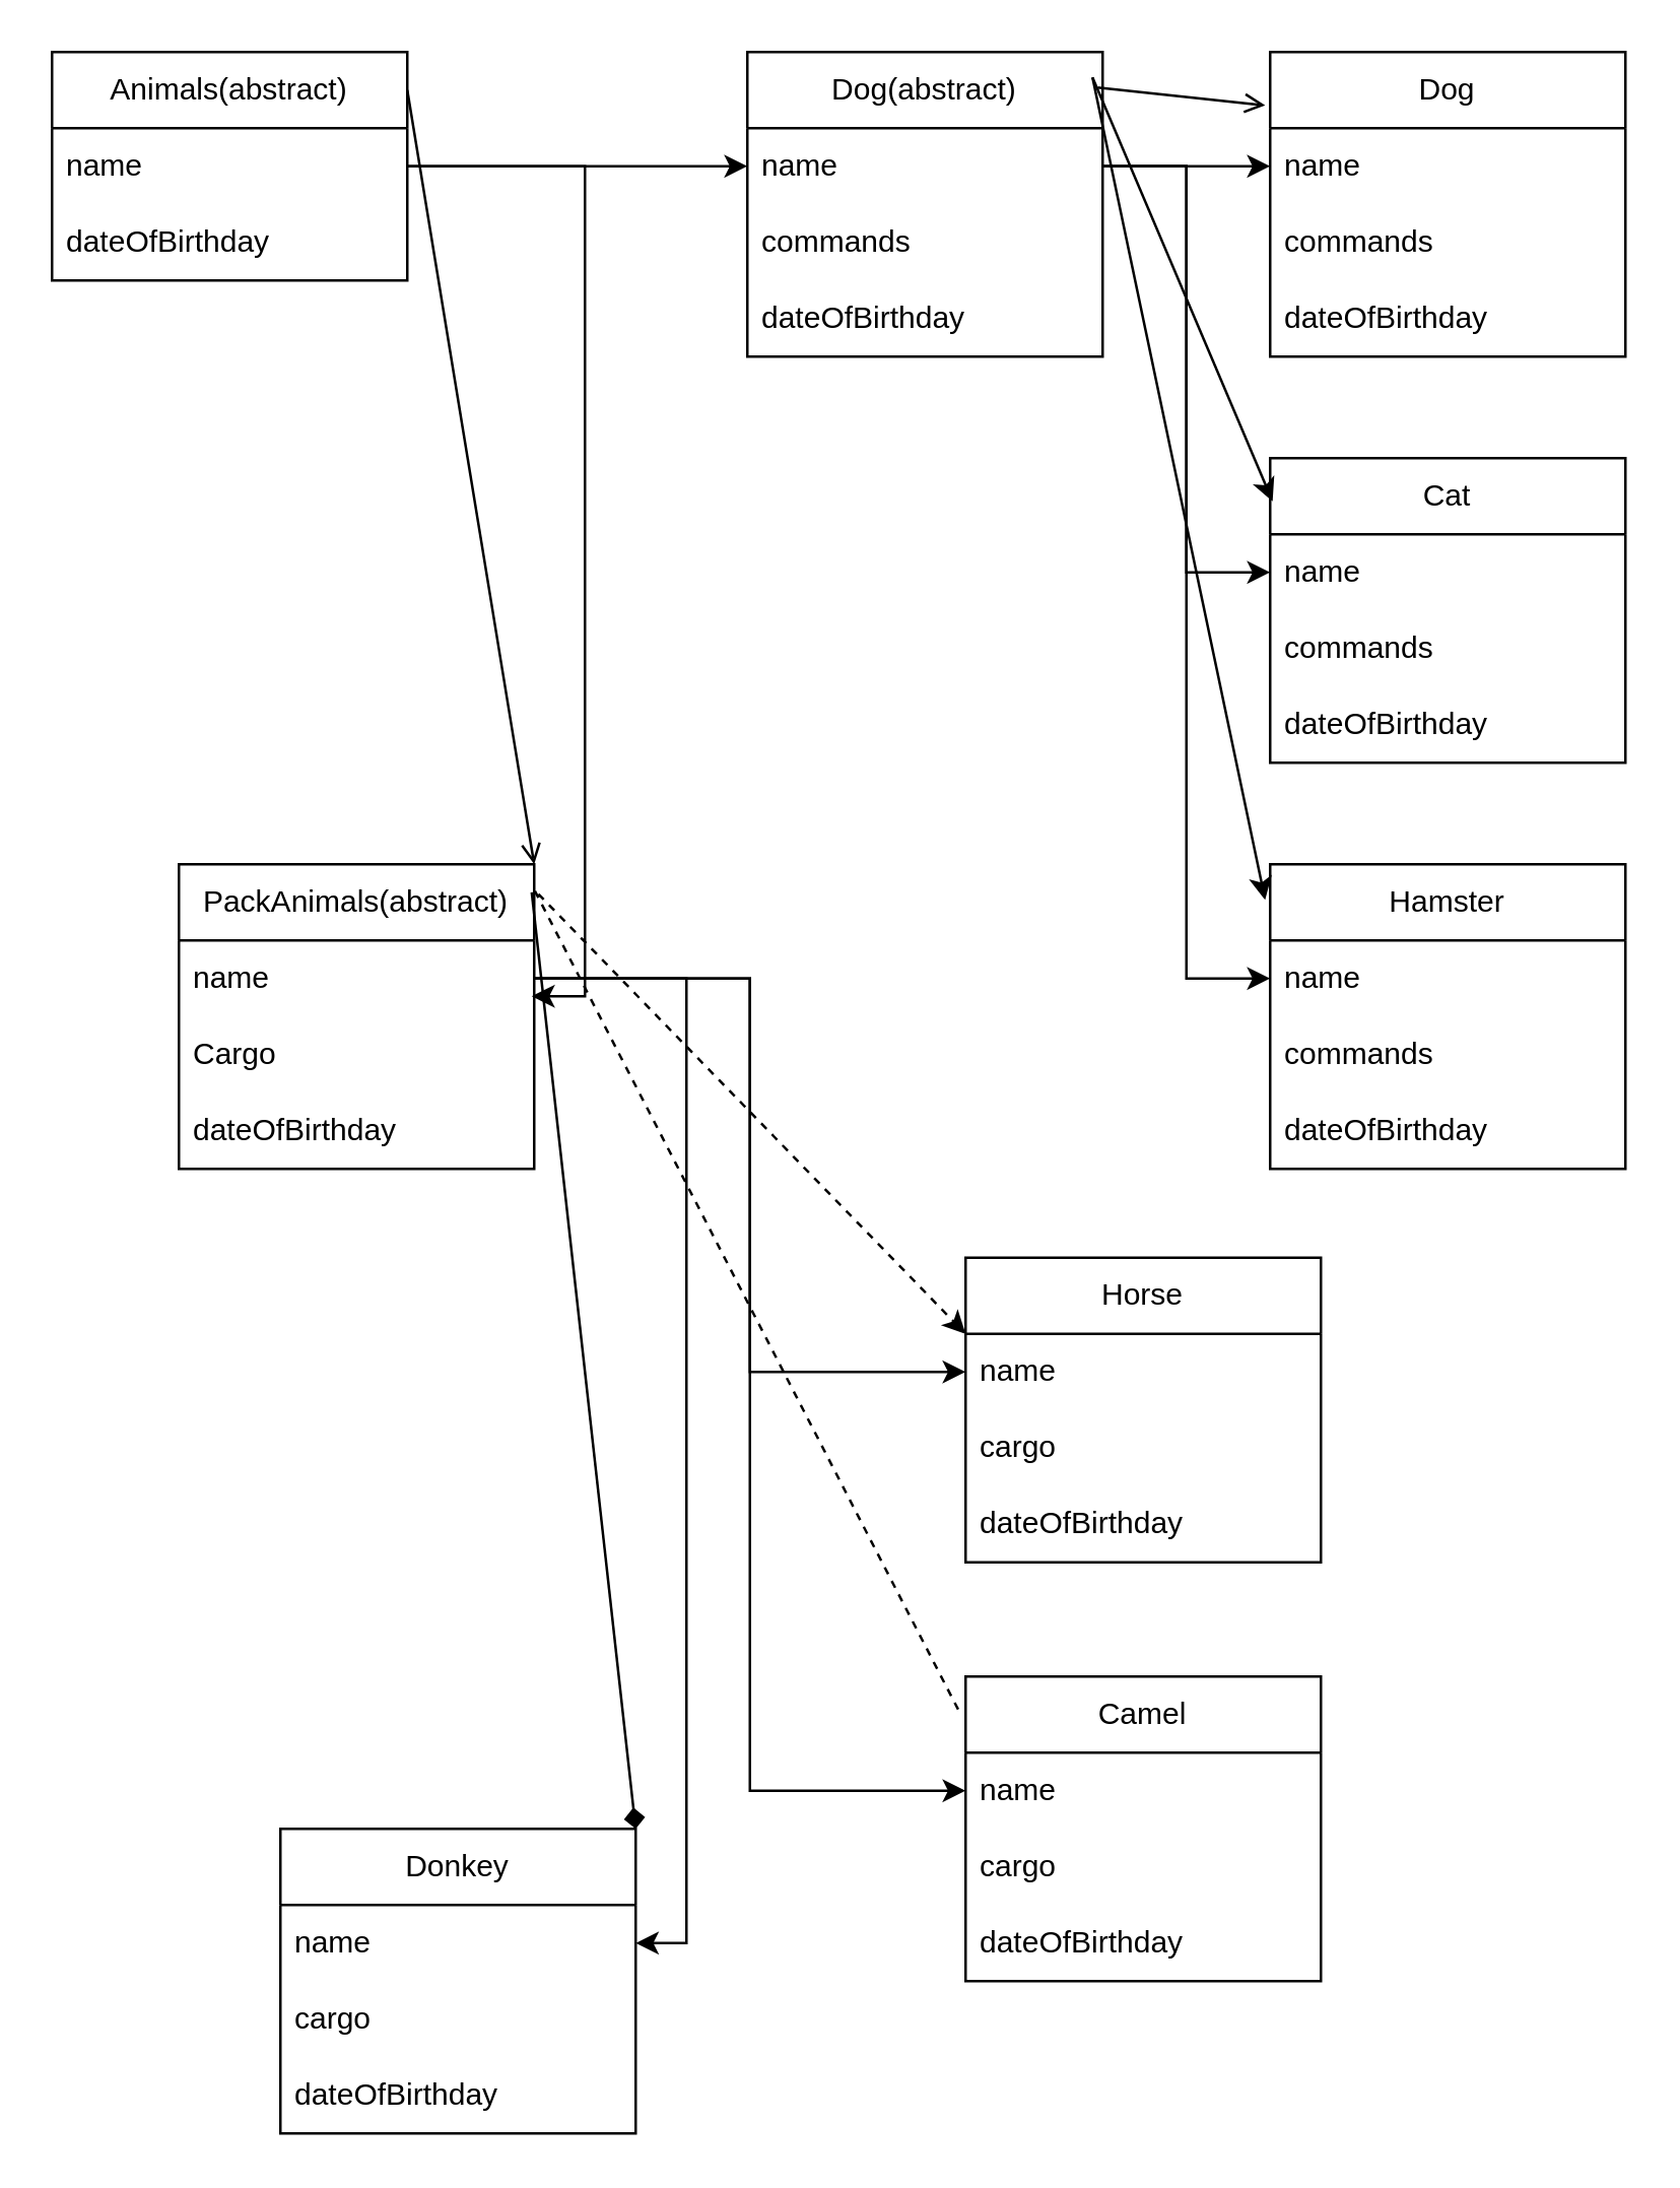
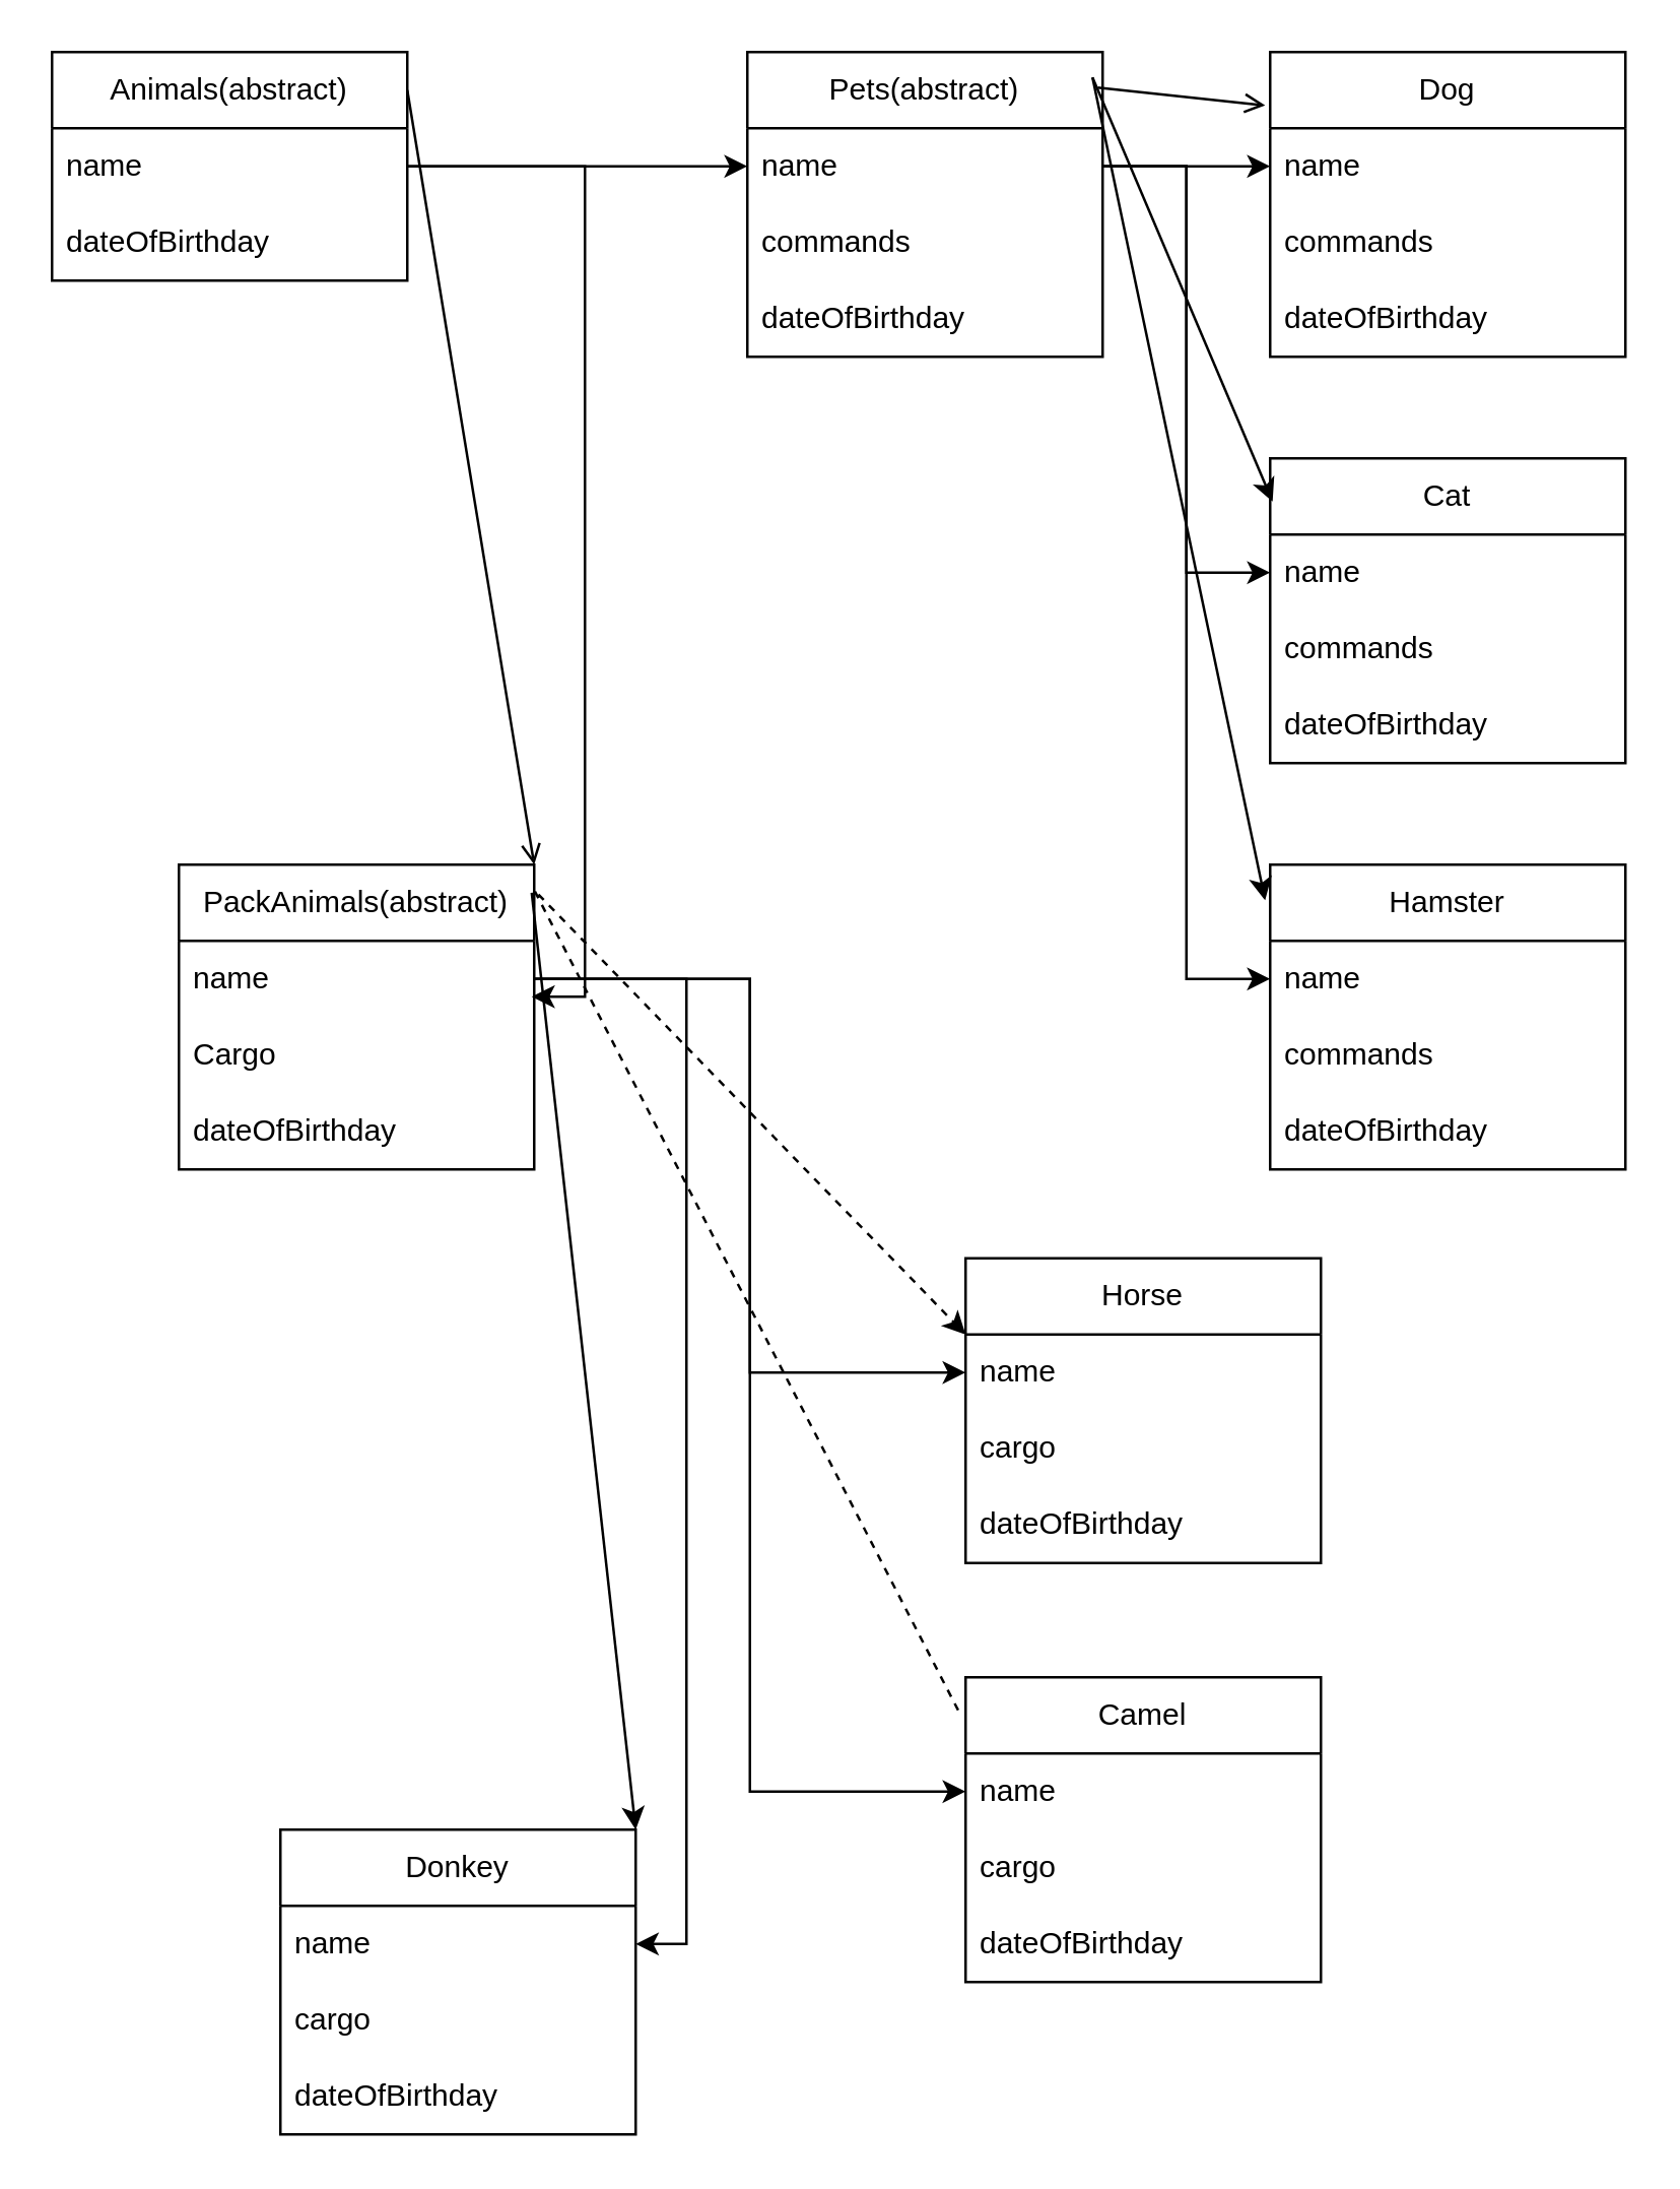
- <mxCell id="5" value="Dog(abstract)" style="swimlane;fontStyle=0;childLayout=stackLayout;horizontal=1;startSize=30;horizontalStack=0;resizeParent=1;resizeParentMax=0;resizeLast=0;collapsible=1;marginBottom=0;whiteSpace=wrap;html=1;" parent="1" vertex="1"><mxGeometry x="294" y="20" width="140" height="120" as="geometry" /></mxCell>
+ <mxCell id="5" value="Pets(abstract)" style="swimlane;fontStyle=0;childLayout=stackLayout;horizontal=1;startSize=30;horizontalStack=0;resizeParent=1;resizeParentMax=0;resizeLast=0;collapsible=1;marginBottom=0;whiteSpace=wrap;html=1;" parent="1" vertex="1"><mxGeometry x="294" y="20" width="140" height="120" as="geometry" /></mxCell>
- <mxCell id="42" value="" style="endArrow=diamond;html=1;rounded=0;entryX=1;entryY=0;entryDx=0;entryDy=0;exitX=0.993;exitY=0.092;exitDx=0;exitDy=0;exitPerimeter=0;" parent="1" source="9" target="33" edge="1"><mxGeometry width="50" height="50" relative="1" as="geometry"><mxPoint x="180" y="540" as="sourcePoint" /><mxPoint x="460" y="520" as="targetPoint" /></mxGeometry></mxCell>
+ <mxCell id="42" value="" style="endArrow=classic;html=1;rounded=0;entryX=1;entryY=0;entryDx=0;entryDy=0;exitX=0.993;exitY=0.092;exitDx=0;exitDy=0;exitPerimeter=0;" parent="1" source="9" target="33" edge="1"><mxGeometry width="50" height="50" relative="1" as="geometry"><mxPoint x="180" y="540" as="sourcePoint" /><mxPoint x="460" y="520" as="targetPoint" /></mxGeometry></mxCell>
